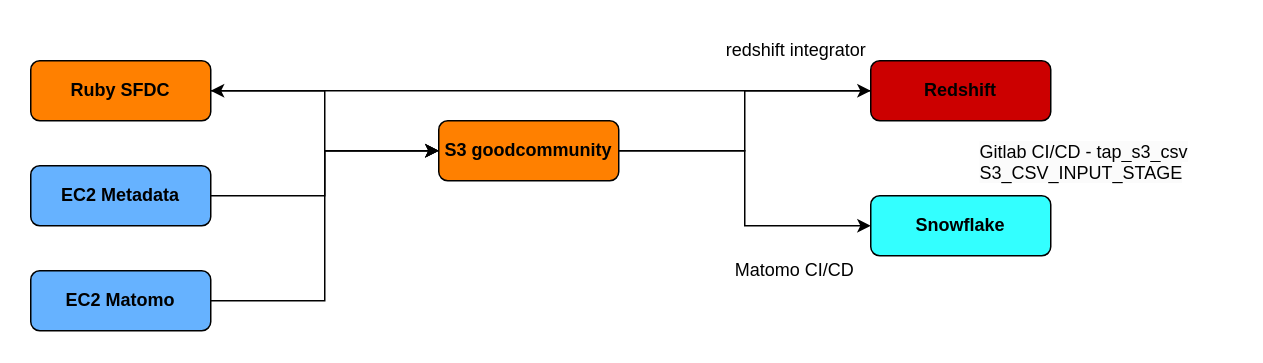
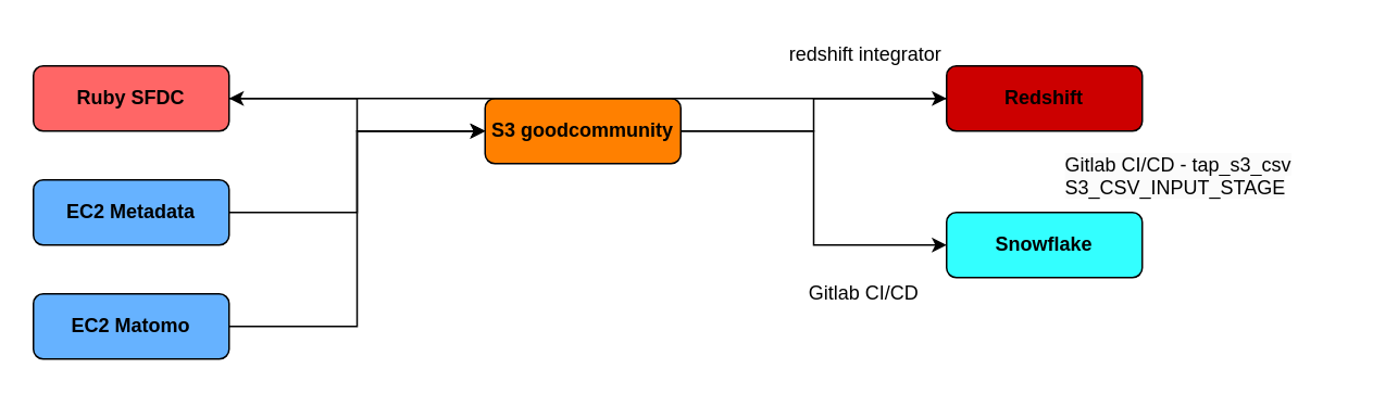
- <mxCell id="3" value="&lt;b&gt;Ruby SFDC&lt;/b&gt;" style="rounded=1;whiteSpace=wrap;html=1;fillColor=#ff8000;" vertex="1" parent="1"><mxGeometry x="20" y="40" width="120" height="40" as="geometry" /></mxCell>
+ <mxCell id="3" value="&lt;b&gt;Ruby SFDC&lt;/b&gt;" style="rounded=1;whiteSpace=wrap;html=1;fillColor=#FF6666;" vertex="1" parent="1"><mxGeometry x="20" y="40" width="120" height="40" as="geometry" /></mxCell>
- <mxCell id="6" value="&lt;b&gt;S3 goodcommunity&lt;/b&gt;" style="rounded=1;whiteSpace=wrap;html=1;fillColor=#FF8000;" vertex="1" parent="1"><mxGeometry x="292" y="80" width="120" height="40" as="geometry" /></mxCell>
+ <mxCell id="6" value="&lt;b&gt;S3 goodcommunity&lt;/b&gt;" style="rounded=1;whiteSpace=wrap;html=1;fillColor=#FF8000;" vertex="1" parent="1"><mxGeometry x="297" y="60" width="120" height="40" as="geometry" /></mxCell>
- <mxCell id="15" value="Matomo CI/CD" style="text;html=1;align=center;verticalAlign=middle;resizable=0;points=[];autosize=1;strokeColor=none;fillColor=none;" vertex="1" parent="1"><mxGeometry x="486" y="167" width="85" height="26" as="geometry" /></mxCell>
+ <mxCell id="15" value="Gitlab CI/CD" style="text;html=1;align=center;verticalAlign=middle;resizable=0;points=[];autosize=1;strokeColor=none;fillColor=none;" vertex="1" parent="1"><mxGeometry x="486" y="167" width="85" height="26" as="geometry" /></mxCell>
